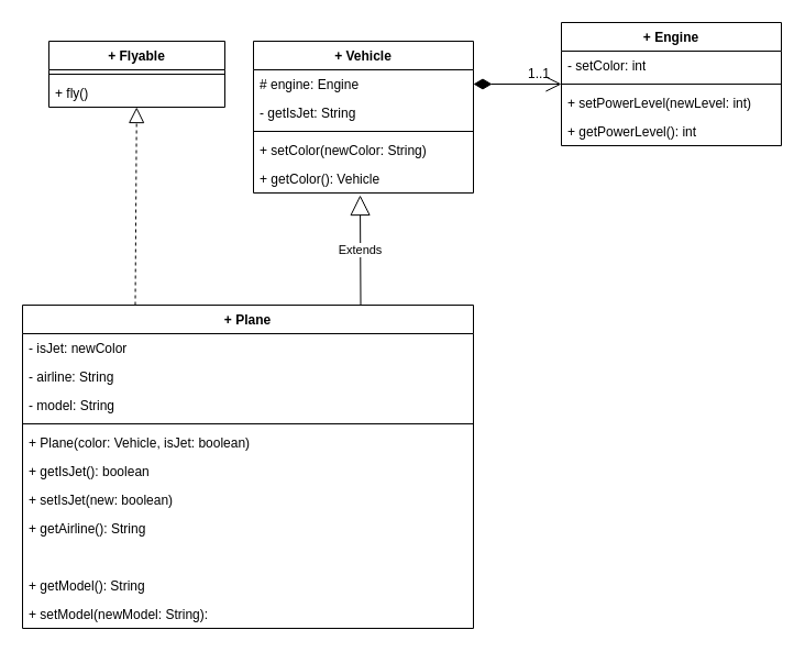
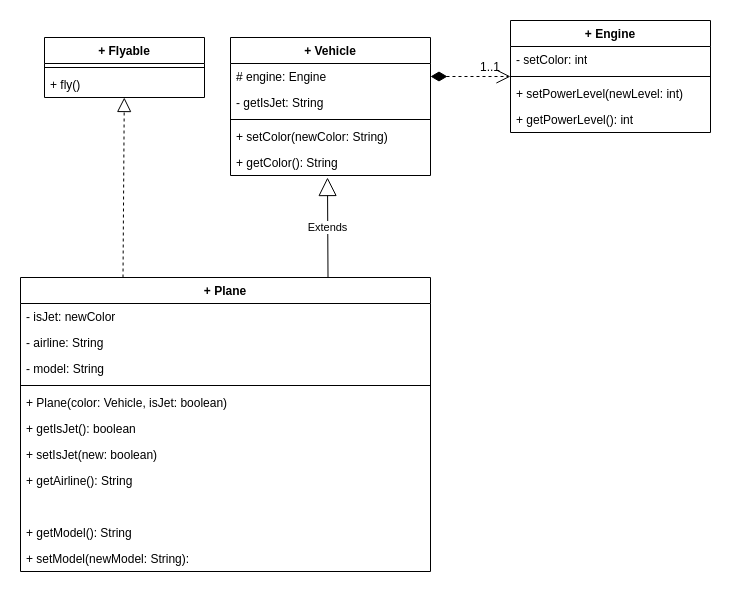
- <mxCell id="30" value="" style="endArrow=open;html=1;endSize=12;startArrow=diamondThin;startSize=14;startFill=1;edgeStyle=orthogonalEdgeStyle;align=left;verticalAlign=bottom;rounded=0;exitX=1;exitY=0.5;exitDx=0;exitDy=0;" parent="1" source="6" target="23" edge="1"><mxGeometry x="-0.743" relative="1" as="geometry"><mxPoint x="320" y="237" as="sourcePoint" /><mxPoint x="480" y="237" as="targetPoint" /><mxPoint as="offset" /></mxGeometry></mxCell>
+ <mxCell id="30" value="" style="endArrow=open;html=1;endSize=12;startArrow=diamondThin;startSize=14;startFill=1;edgeStyle=orthogonalEdgeStyle;align=left;verticalAlign=bottom;rounded=0;exitX=1;exitY=0.5;exitDx=0;exitDy=0;dashed=1;" parent="1" source="6" target="23" edge="1"><mxGeometry x="-0.743" relative="1" as="geometry"><mxPoint x="320" y="237" as="sourcePoint" /><mxPoint x="480" y="237" as="targetPoint" /><mxPoint as="offset" /></mxGeometry></mxCell>
- <mxCell id="10" value="+ getColor(): Vehicle" style="text;strokeColor=none;fillColor=none;align=left;verticalAlign=top;spacingLeft=4;spacingRight=4;overflow=hidden;rotatable=0;points=[[0,0.5],[1,0.5]];portConstraint=eastwest;whiteSpace=wrap;html=1;" parent="5" vertex="1"><mxGeometry y="112" width="200" height="26" as="geometry" /></mxCell>
+ <mxCell id="10" value="+ getColor(): String" style="text;strokeColor=none;fillColor=none;align=left;verticalAlign=top;spacingLeft=4;spacingRight=4;overflow=hidden;rotatable=0;points=[[0,0.5],[1,0.5]];portConstraint=eastwest;whiteSpace=wrap;html=1;" parent="5" vertex="1"><mxGeometry y="112" width="200" height="26" as="geometry" /></mxCell>
